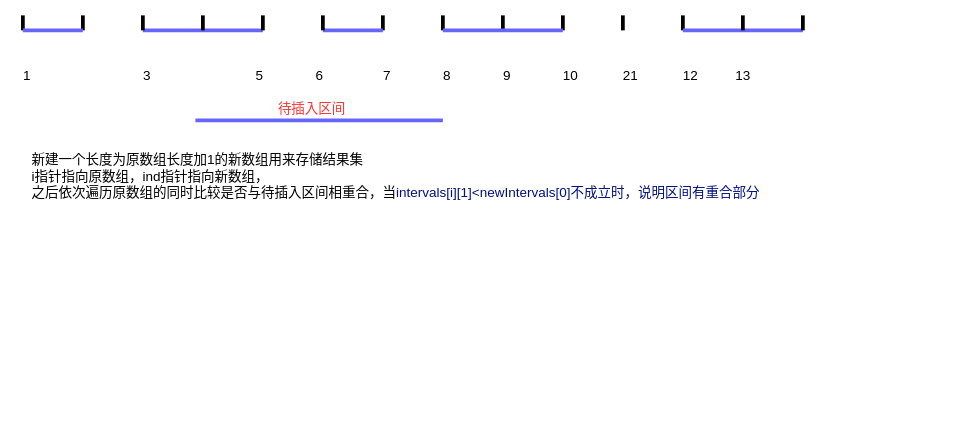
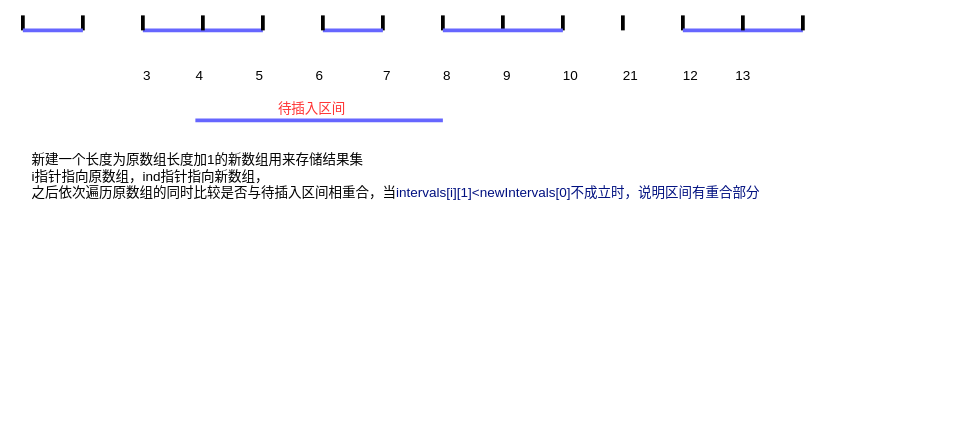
- <mxCell id="16" value="&lt;font style=&quot;font-size: 18px&quot;&gt;1&lt;/font&gt;" style="text;html=1;align=center;verticalAlign=middle;resizable=0;points=[];autosize=1;strokeColor=none;fillColor=none;" vertex="1" parent="15"><mxGeometry width="30" height="20" as="geometry" /></mxCell>
+ <mxCell id="21" value="&lt;font style=&quot;font-size: 18px&quot;&gt;4&lt;/font&gt;" style="text;html=1;align=center;verticalAlign=middle;resizable=0;points=[];autosize=1;strokeColor=none;fillColor=none;" vertex="1" parent="20"><mxGeometry width="30" height="20" as="geometry" /></mxCell>
